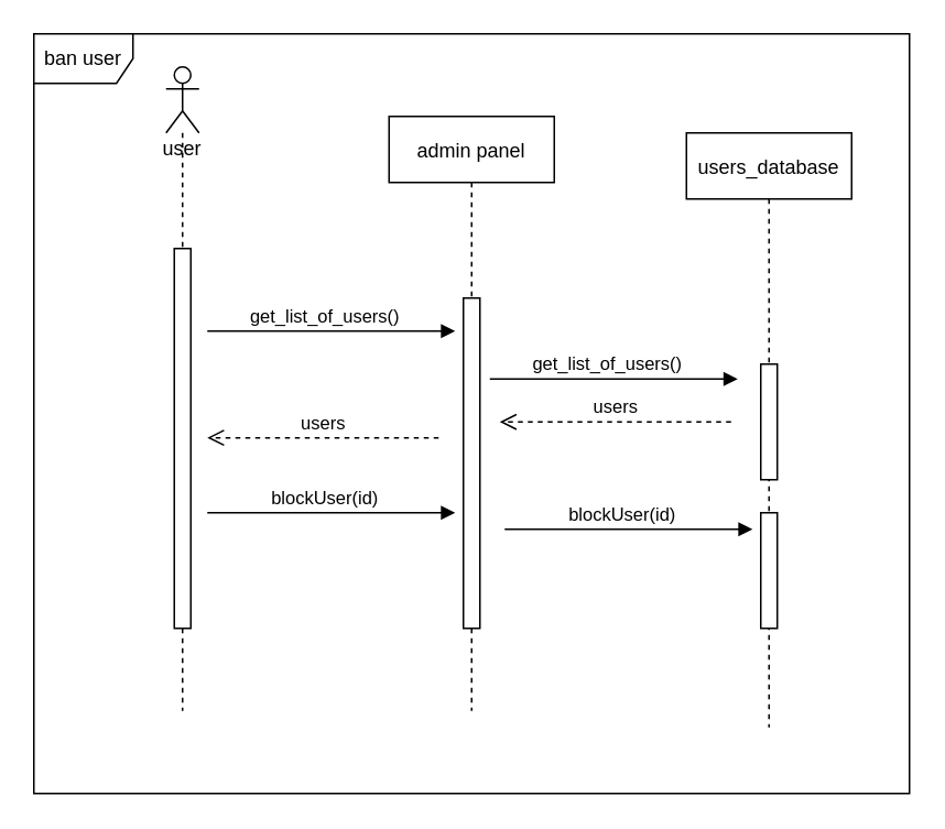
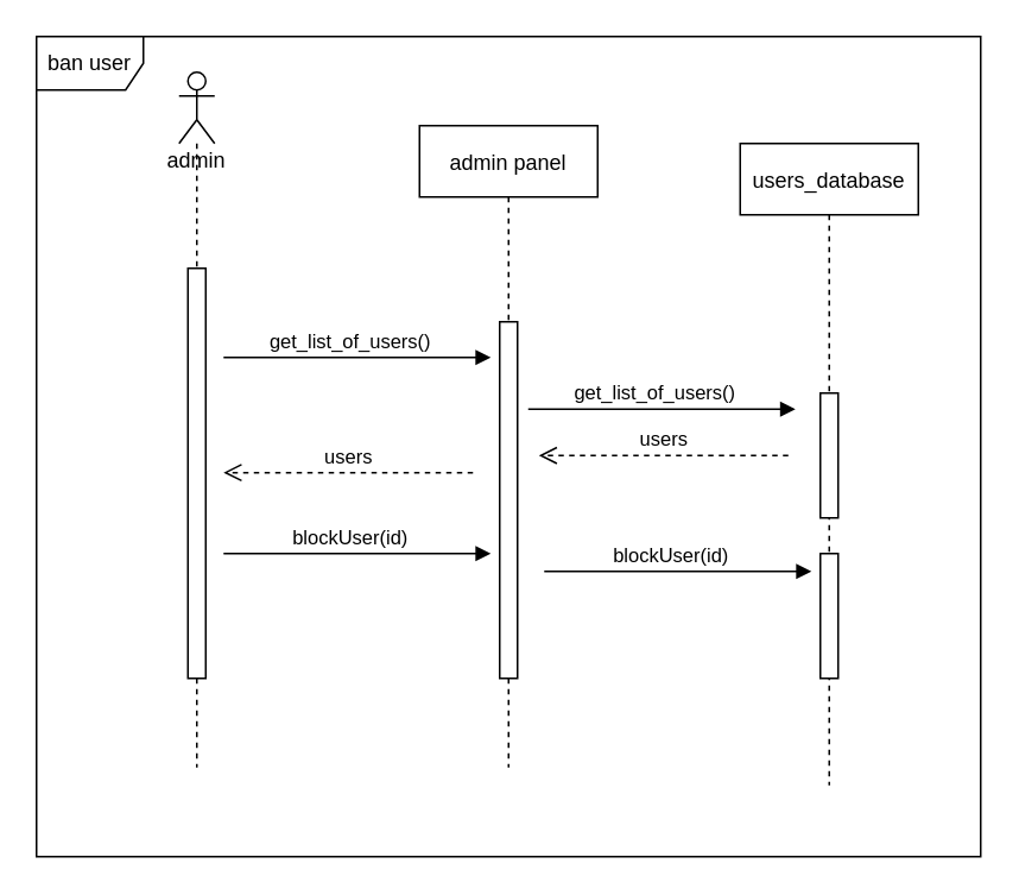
- <mxCell id="3" value="user&lt;br&gt;" style="shape=umlLifeline;participant=umlActor;perimeter=lifelinePerimeter;whiteSpace=wrap;html=1;container=1;collapsible=0;recursiveResize=0;verticalAlign=top;spacingTop=36;outlineConnect=0;" vertex="1" parent="1"><mxGeometry x="100" y="40" width="20" height="390" as="geometry" /></mxCell>
+ <mxCell id="3" value="admin&lt;br&gt;" style="shape=umlLifeline;participant=umlActor;perimeter=lifelinePerimeter;whiteSpace=wrap;html=1;container=1;collapsible=0;recursiveResize=0;verticalAlign=top;spacingTop=36;outlineConnect=0;" vertex="1" parent="1"><mxGeometry x="100" y="40" width="20" height="390" as="geometry" /></mxCell>
